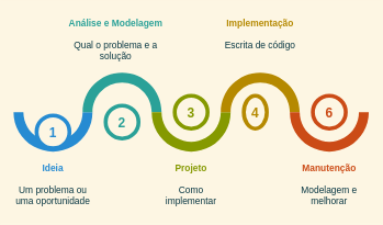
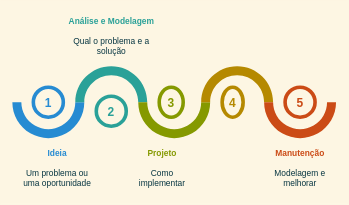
- <mxCell id="13" value="&lt;font style=&quot;font-size: 14px&quot;&gt;&lt;b&gt;&lt;font style=&quot;font-size: 14px&quot;&gt;&lt;font color=&quot;#2aa198&quot; style=&quot;font-size: 14px;&quot;&gt;Análise e Modelagem&lt;/font&gt;&lt;/font&gt;&lt;/b&gt;&lt;br&gt;&lt;br&gt;&lt;font color=&quot;#073642&quot; style=&quot;font-size: 14px&quot;&gt;Qual o problema e a solução&lt;/font&gt;&lt;br&gt;&lt;/font&gt;" style="rounded=1;strokeColor=none;fillColor=none;align=center;arcSize=12;verticalAlign=top;whiteSpace=wrap;html=1;fontSize=12;" parent="1" vertex="1"><mxGeometry x="97.5" y="20" width="155" height="80" as="geometry" /></mxCell>
+ <mxCell id="13" value="&lt;font style=&quot;font-size: 14px&quot;&gt;&lt;b&gt;&lt;font style=&quot;font-size: 14px&quot;&gt;&lt;font color=&quot;#2aa198&quot; style=&quot;font-size: 14px;&quot;&gt;Análise e Modelagem&lt;/font&gt;&lt;/font&gt;&lt;/b&gt;&lt;br&gt;&lt;br&gt;&lt;font color=&quot;#073642&quot; style=&quot;font-size: 14px&quot;&gt;Qual o problema e a solução&lt;/font&gt;&lt;br&gt;&lt;/font&gt;" style="rounded=1;strokeColor=none;fillColor=none;align=center;arcSize=12;verticalAlign=top;whiteSpace=wrap;html=1;fontSize=12;" parent="1" vertex="1"><mxGeometry x="107.5" width="155" height="80" as="geometry" y="20" /></mxCell>
- <mxCell id="15" value="&lt;font style=&quot;font-size: 14px&quot;&gt;&lt;font color=&quot;#b58900&quot; style=&quot;font-size: 14px&quot;&gt;&lt;b style=&quot;&quot;&gt;Implementação&lt;/b&gt;&lt;/font&gt;&lt;br&gt;&lt;span&gt;&lt;br&gt;&lt;/span&gt;&lt;font color=&quot;#073642&quot;&gt;Escrita de código&lt;/font&gt;&lt;br&gt;&lt;/font&gt;" style="rounded=1;strokeColor=none;fillColor=none;align=center;arcSize=12;verticalAlign=top;whiteSpace=wrap;html=1;fontSize=12;" parent="1" vertex="1"><mxGeometry x="335" width="120" height="80" as="geometry" y="20" /></mxCell>
- <mxCell id="9" value="3" style="shape=ellipse;strokeWidth=6;strokeColor=#859900;fontSize=20;html=0;fontStyle=1;fontColor=#859900;fillColor=#FDF6E3;" parent="1" vertex="1"><mxGeometry x="265" y="145" width="50" height="50" as="geometry" /></mxCell>
+ <mxCell id="9" value="3" style="shape=ellipse;strokeWidth=6;strokeColor=#859900;fontSize=20;html=0;fontStyle=1;fontColor=#859900;fillColor=#FDF6E3;" parent="1" vertex="1"><mxGeometry x="265" y="145" width="40" height="50" as="geometry" /></mxCell>
- <mxCell id="11" value="6" style="shape=ellipse;strokeWidth=6;strokeColor=#CB4B16;fontSize=20;html=0;fontStyle=1;fontColor=#CB4B16;fillColor=#FDF6E3;" parent="1" vertex="1"><mxGeometry x="475" y="145" width="50" height="50" as="geometry" /></mxCell>
+ <mxCell id="11" value="5" style="shape=ellipse;strokeWidth=6;strokeColor=#CB4B16;fontSize=20;html=0;fontStyle=1;fontColor=#CB4B16;fillColor=#FDF6E3;" parent="1" vertex="1"><mxGeometry x="475" y="145" width="50" height="50" as="geometry" /></mxCell>
- <mxCell id="7" value="1" style="shape=ellipse;strokeWidth=6;strokeColor=#268BD2;fontSize=20;html=0;fontStyle=1;fontColor=#268BD2;labelBackgroundColor=none;fillColor=#FDF6E3;" parent="1" vertex="1"><mxGeometry x="55" y="175" width="50" height="50" as="geometry" /></mxCell>
+ <mxCell id="7" value="1" style="shape=ellipse;strokeWidth=6;strokeColor=#268BD2;fontSize=20;html=0;fontStyle=1;fontColor=#268BD2;labelBackgroundColor=none;fillColor=#FDF6E3;" parent="1" vertex="1"><mxGeometry x="55" y="145" width="50" height="50" as="geometry" /></mxCell>
- <mxCell id="12" value="&lt;font style=&quot;font-size: 14px&quot;&gt;&lt;font color=&quot;#268bd2&quot; style=&quot;font-size: 14px&quot;&gt;&lt;b style=&quot;&quot;&gt;Ideia&lt;/b&gt;&lt;/font&gt;&lt;br&gt;&lt;br&gt;&lt;font color=&quot;#073642&quot; style=&quot;font-size: 14px&quot;&gt;Um problema ou uma oportunidade&lt;/font&gt;&lt;/font&gt;" style="rounded=1;strokeColor=none;fillColor=none;align=center;arcSize=12;verticalAlign=top;whiteSpace=wrap;html=1;fontSize=12;" parent="1" vertex="1"><mxGeometry x="20" y="240" width="120" height="80" as="geometry" /></mxCell>
+ <mxCell id="12" value="&lt;font style=&quot;font-size: 14px&quot;&gt;&lt;font color=&quot;#268bd2&quot; style=&quot;font-size: 14px&quot;&gt;&lt;b style=&quot;&quot;&gt;Ideia&lt;/b&gt;&lt;/font&gt;&lt;br&gt;&lt;br&gt;&lt;font color=&quot;#073642&quot; style=&quot;font-size: 14px&quot;&gt;Um problema ou uma oportunidade&lt;/font&gt;&lt;/font&gt;" style="rounded=1;strokeColor=none;fillColor=none;align=center;arcSize=12;verticalAlign=top;whiteSpace=wrap;html=1;fontSize=12;" parent="1" vertex="1"><mxGeometry x="35" y="240" width="120" height="80" as="geometry" /></mxCell>
- <mxCell id="14" value="&lt;font style=&quot;font-size: 14px&quot;&gt;&lt;font color=&quot;#859900&quot; style=&quot;font-size: 14px&quot;&gt;&lt;b style=&quot;&quot;&gt;Projeto&lt;/b&gt;&lt;/font&gt;&lt;br&gt;&lt;br&gt;&lt;font color=&quot;#073642&quot; style=&quot;font-size: 14px&quot;&gt;Como implementar&lt;/font&gt;&lt;/font&gt;" style="rounded=1;strokeColor=none;fillColor=none;align=center;arcSize=12;verticalAlign=top;whiteSpace=wrap;html=1;fontSize=12;" parent="1" vertex="1"><mxGeometry x="230" y="240" width="120" height="80" as="geometry" /></mxCell>
+ <mxCell id="14" value="&lt;font style=&quot;font-size: 14px&quot;&gt;&lt;font color=&quot;#859900&quot; style=&quot;font-size: 14px&quot;&gt;&lt;b style=&quot;&quot;&gt;Projeto&lt;/b&gt;&lt;/font&gt;&lt;br&gt;&lt;br&gt;&lt;font color=&quot;#073642&quot; style=&quot;font-size: 14px&quot;&gt;Como implementar&lt;/font&gt;&lt;/font&gt;" style="rounded=1;strokeColor=none;fillColor=none;align=center;arcSize=12;verticalAlign=top;whiteSpace=wrap;html=1;fontSize=12;" parent="1" vertex="1"><mxGeometry x="210" y="240" width="120" height="80" as="geometry" /></mxCell>
